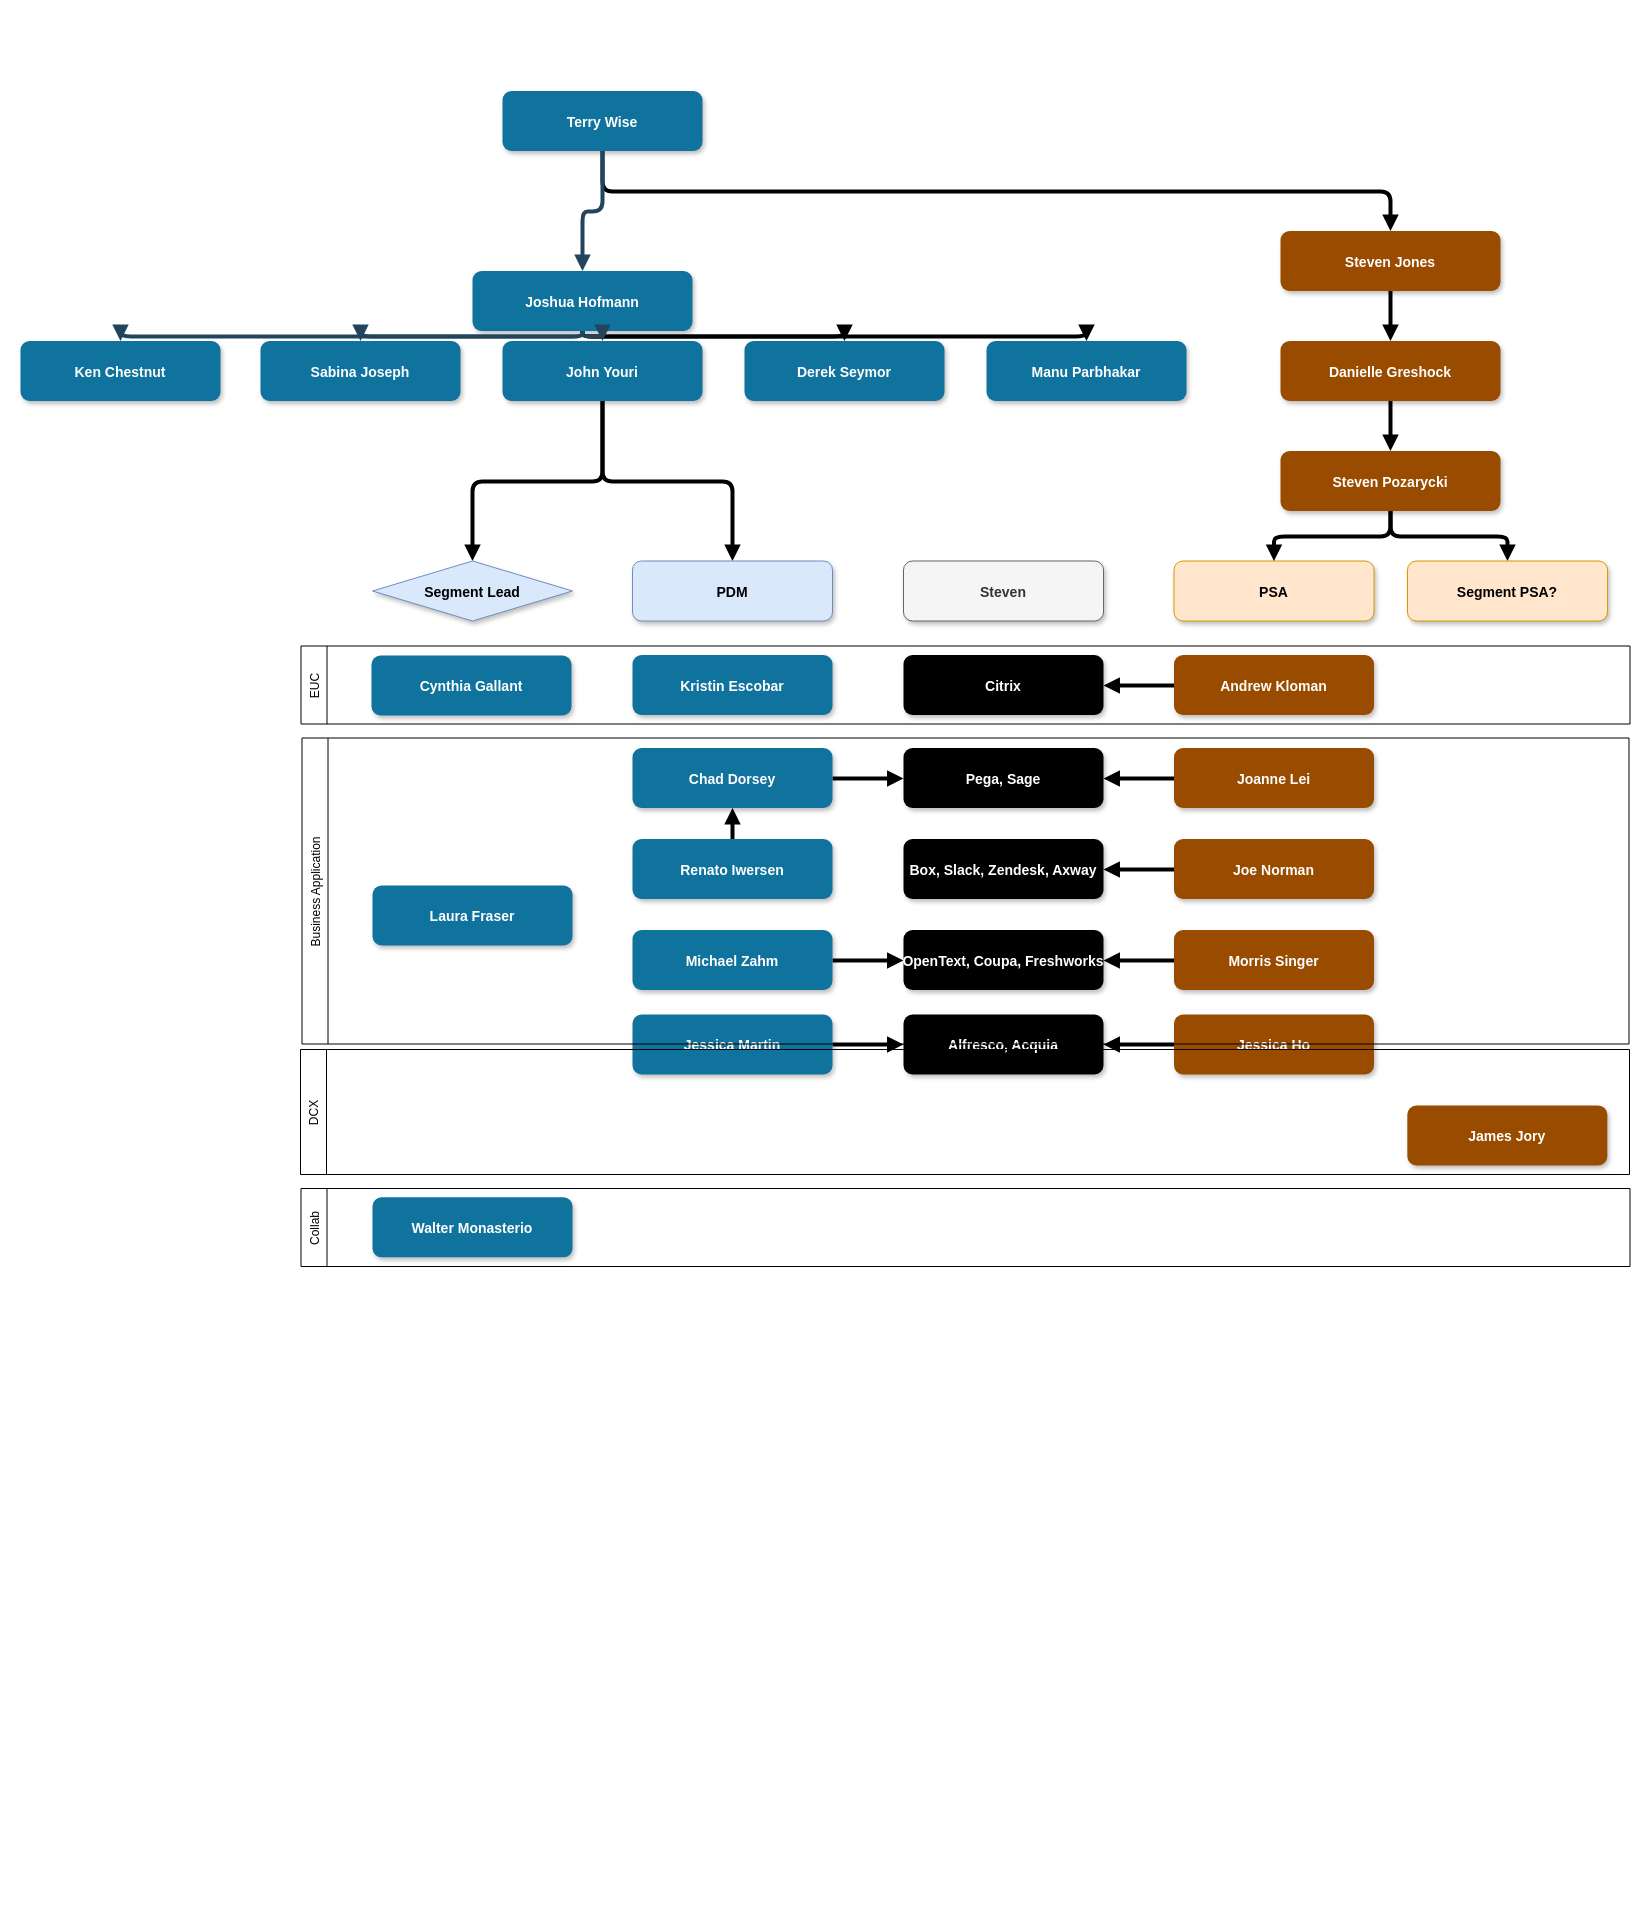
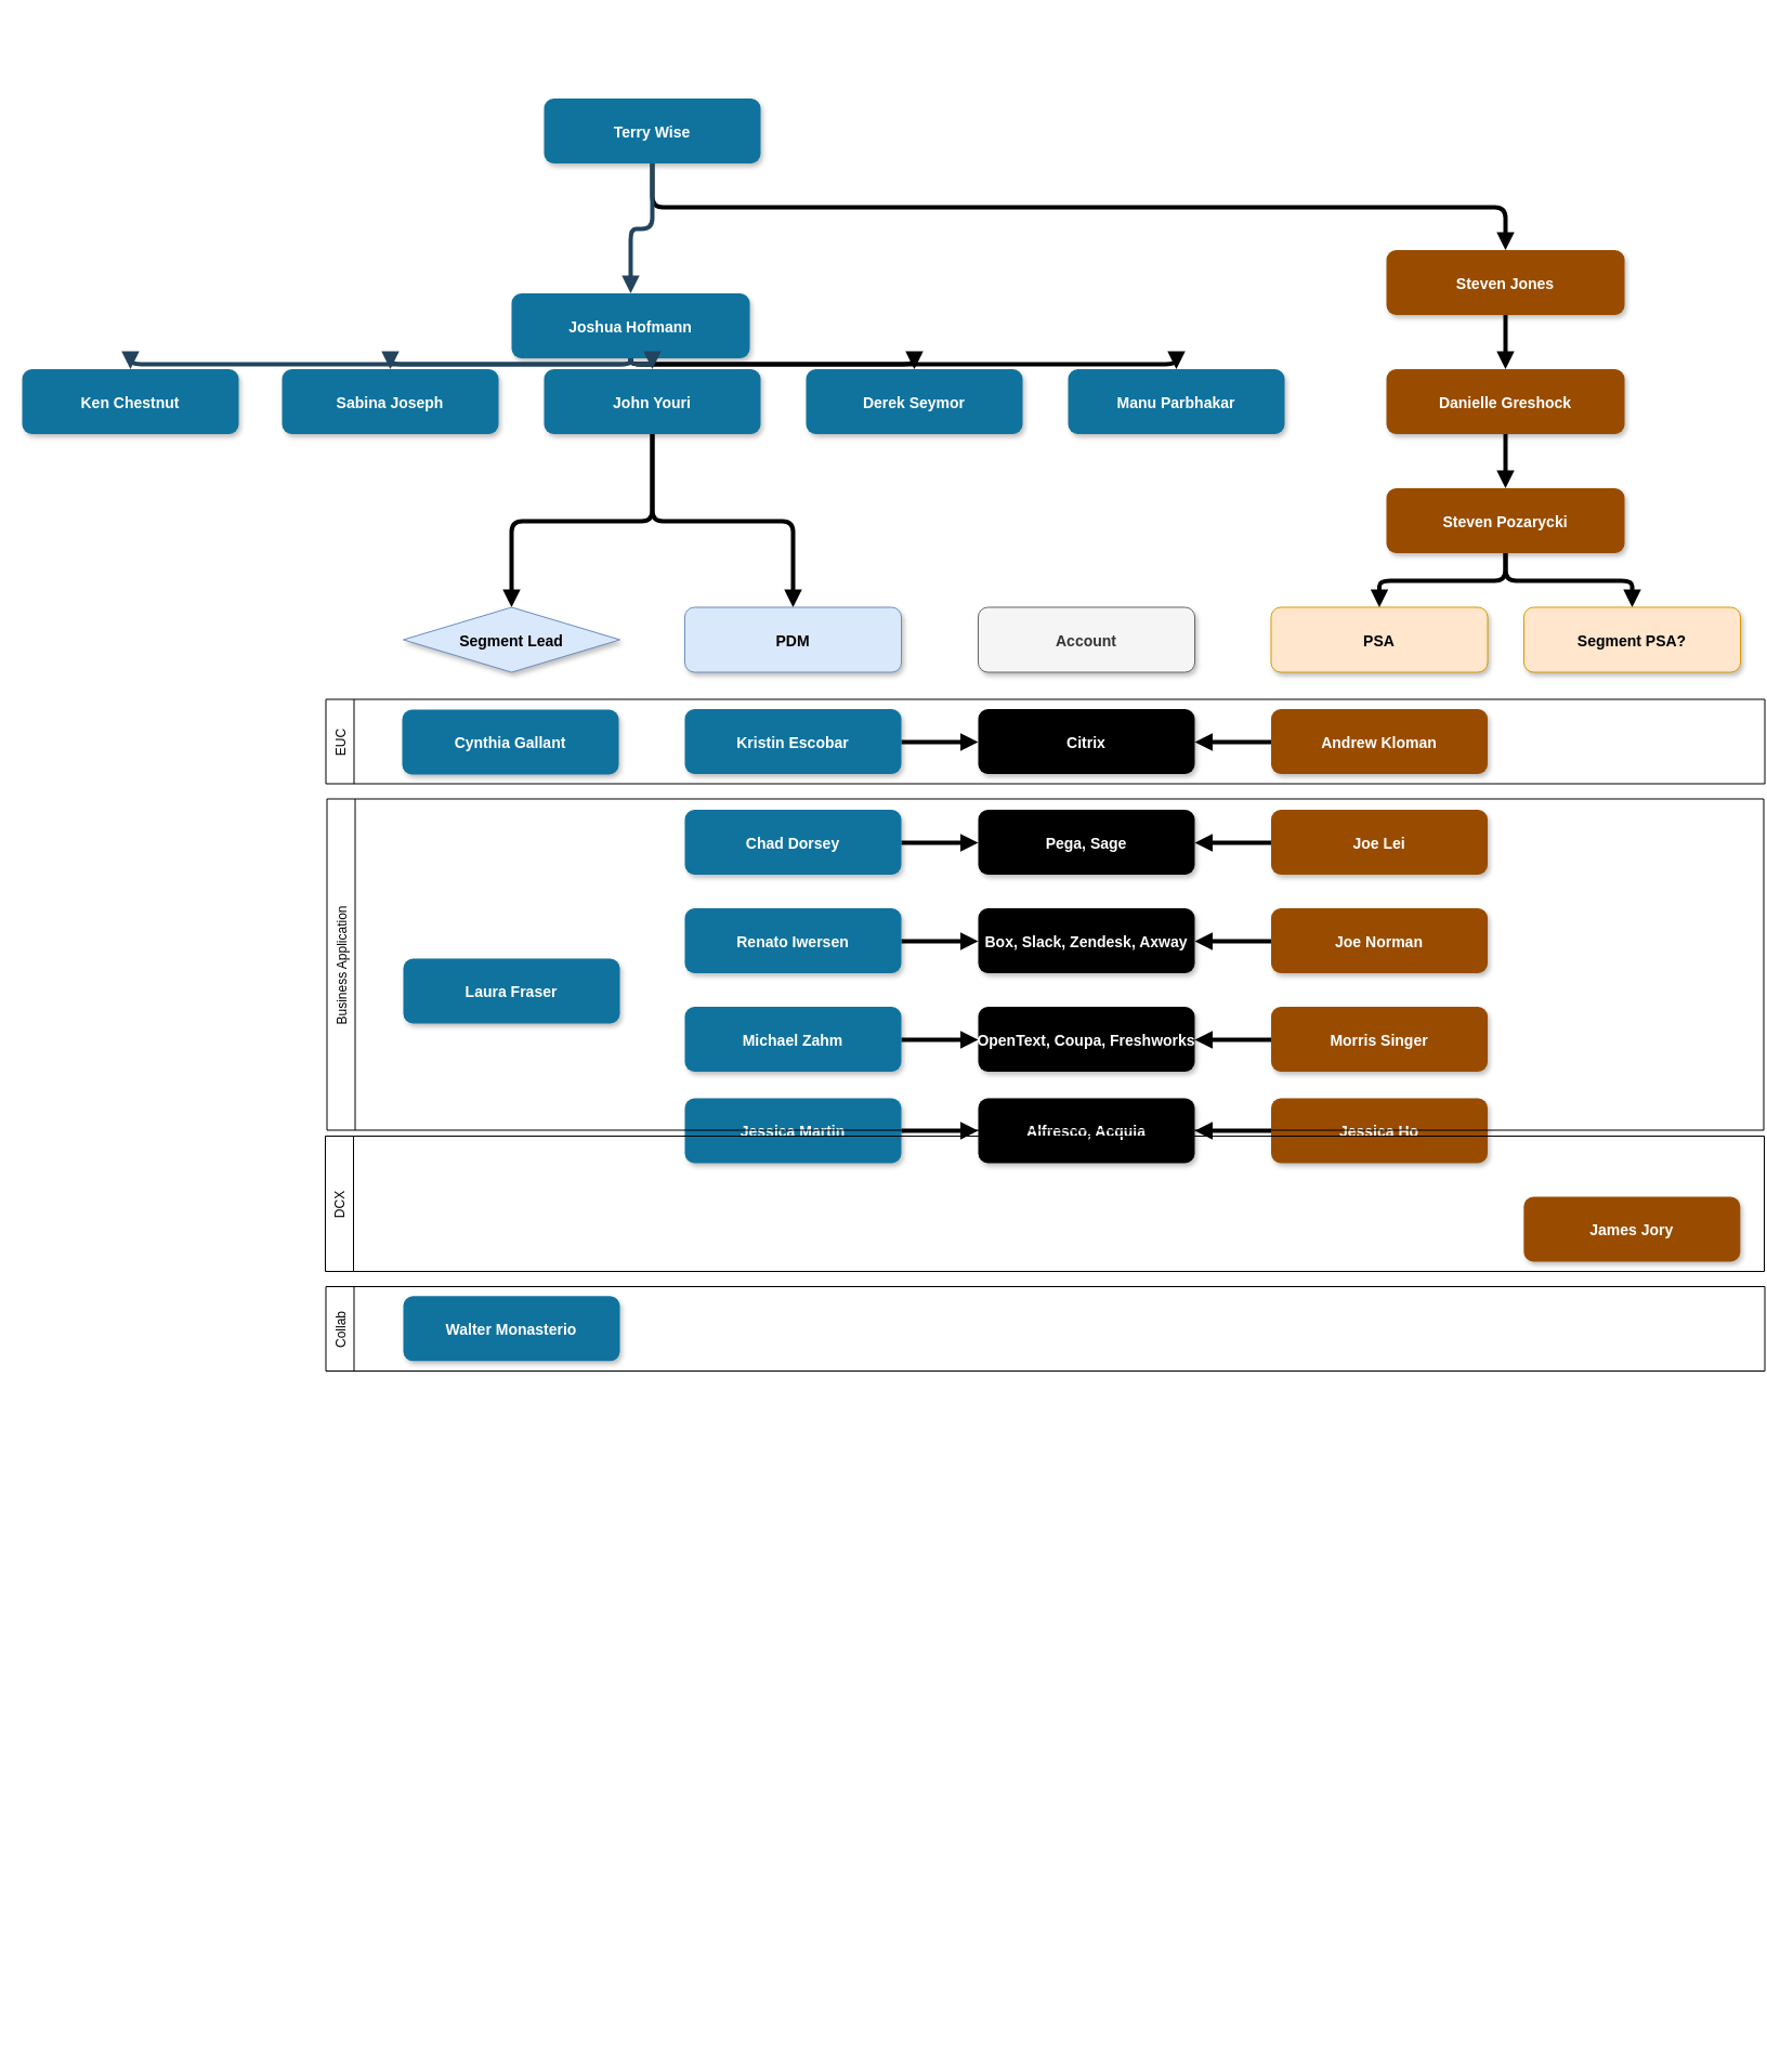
- <mxCell id="58" value="Steven" style="rounded=1;fillColor=#f5f5f5;strokeColor=#666666;shadow=1;fontStyle=1;fontSize=14;fontColor=#333333;" vertex="1" parent="1"><mxGeometry x="903" y="560.5" width="200" height="60" as="geometry" /></mxCell>
+ <mxCell id="58" value="Account" style="rounded=1;fillColor=#f5f5f5;strokeColor=#666666;shadow=1;fontStyle=1;fontSize=14;fontColor=#333333;" vertex="1" parent="1"><mxGeometry x="903" y="560.5" width="200" height="60" as="geometry" /></mxCell>
+ <mxCell id="27" value="" style="edgeStyle=elbowEdgeStyle;rounded=1;orthogonalLoop=1;jettySize=auto;elbow=vertical;html=1;endArrow=block;endFill=1;strokeWidth=4;" edge="1" parent="1" source="28" target="57"><mxGeometry relative="1" as="geometry" /></mxCell>
- <mxCell id="34" value="Joanne Lei" style="rounded=1;fillColor=#994C00;strokeColor=none;shadow=1;gradientColor=none;fontStyle=1;fontColor=#FFFFFF;fontSize=14;" vertex="1" parent="1"><mxGeometry x="1173.5" y="747.5" width="200" height="60" as="geometry" /></mxCell>
+ <mxCell id="34" value="Joe Lei" style="rounded=1;fillColor=#994C00;strokeColor=none;shadow=1;gradientColor=none;fontStyle=1;fontColor=#FFFFFF;fontSize=14;" vertex="1" parent="1"><mxGeometry x="1173.5" y="747.5" width="200" height="60" as="geometry" /></mxCell>
- <mxCell id="20" value="" style="edgeStyle=elbowEdgeStyle;rounded=1;orthogonalLoop=1;jettySize=auto;elbow=vertical;html=1;endArrow=block;endFill=1;strokeWidth=4;" edge="1" parent="1" source="21" target="19"><mxGeometry relative="1" as="geometry" /></mxCell>
+ <mxCell id="20" value="" style="edgeStyle=elbowEdgeStyle;rounded=1;orthogonalLoop=1;jettySize=auto;elbow=vertical;html=1;endArrow=block;endFill=1;strokeWidth=4;" edge="1" parent="1" source="21" target="54"><mxGeometry relative="1" as="geometry" /></mxCell>
